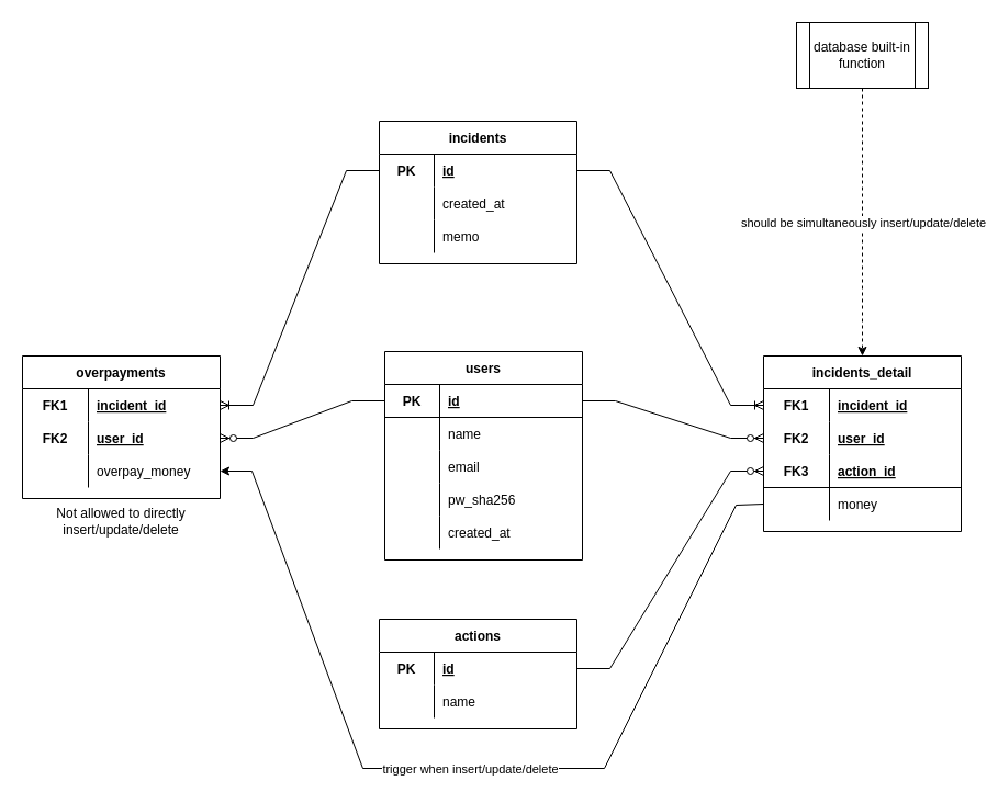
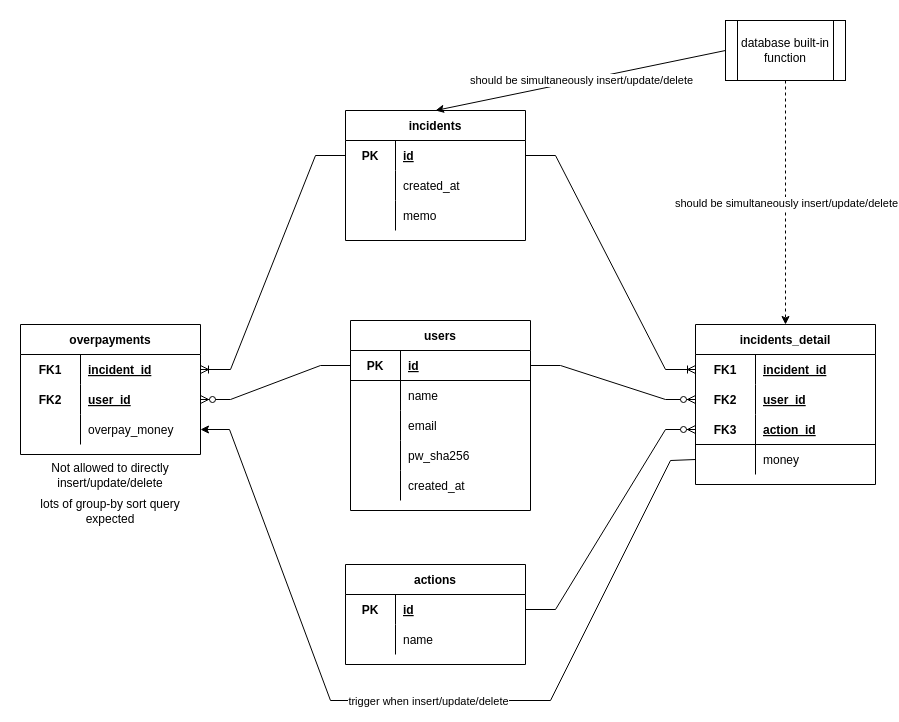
+ <mxCell id="68" value="" style="endArrow=classic;html=1;rounded=0;entryX=0.5;entryY=0;entryDx=0;entryDy=0;exitX=0;exitY=0.5;exitDx=0;exitDy=0;" edge="1" parent="1" source="70" target="38"><mxGeometry relative="1" as="geometry"><mxPoint x="760" y="60" as="sourcePoint" /><mxPoint x="795" y="334" as="targetPoint" /></mxGeometry></mxCell>
+ <mxCell id="69" value="should be simultaneously insert/update/delete" style="edgeLabel;resizable=0;html=1;align=center;verticalAlign=middle;strokeColor=default;" connectable="0" vertex="1" parent="68"><mxGeometry relative="1" as="geometry" /></mxCell>
+ <mxCell id="71" value="lots of group-by sort query expected" style="text;html=1;strokeColor=none;fillColor=none;align=center;verticalAlign=middle;whiteSpace=wrap;rounded=0;" vertex="1" parent="1"><mxGeometry x="35" y="496" width="150" height="30" as="geometry" /></mxCell>
